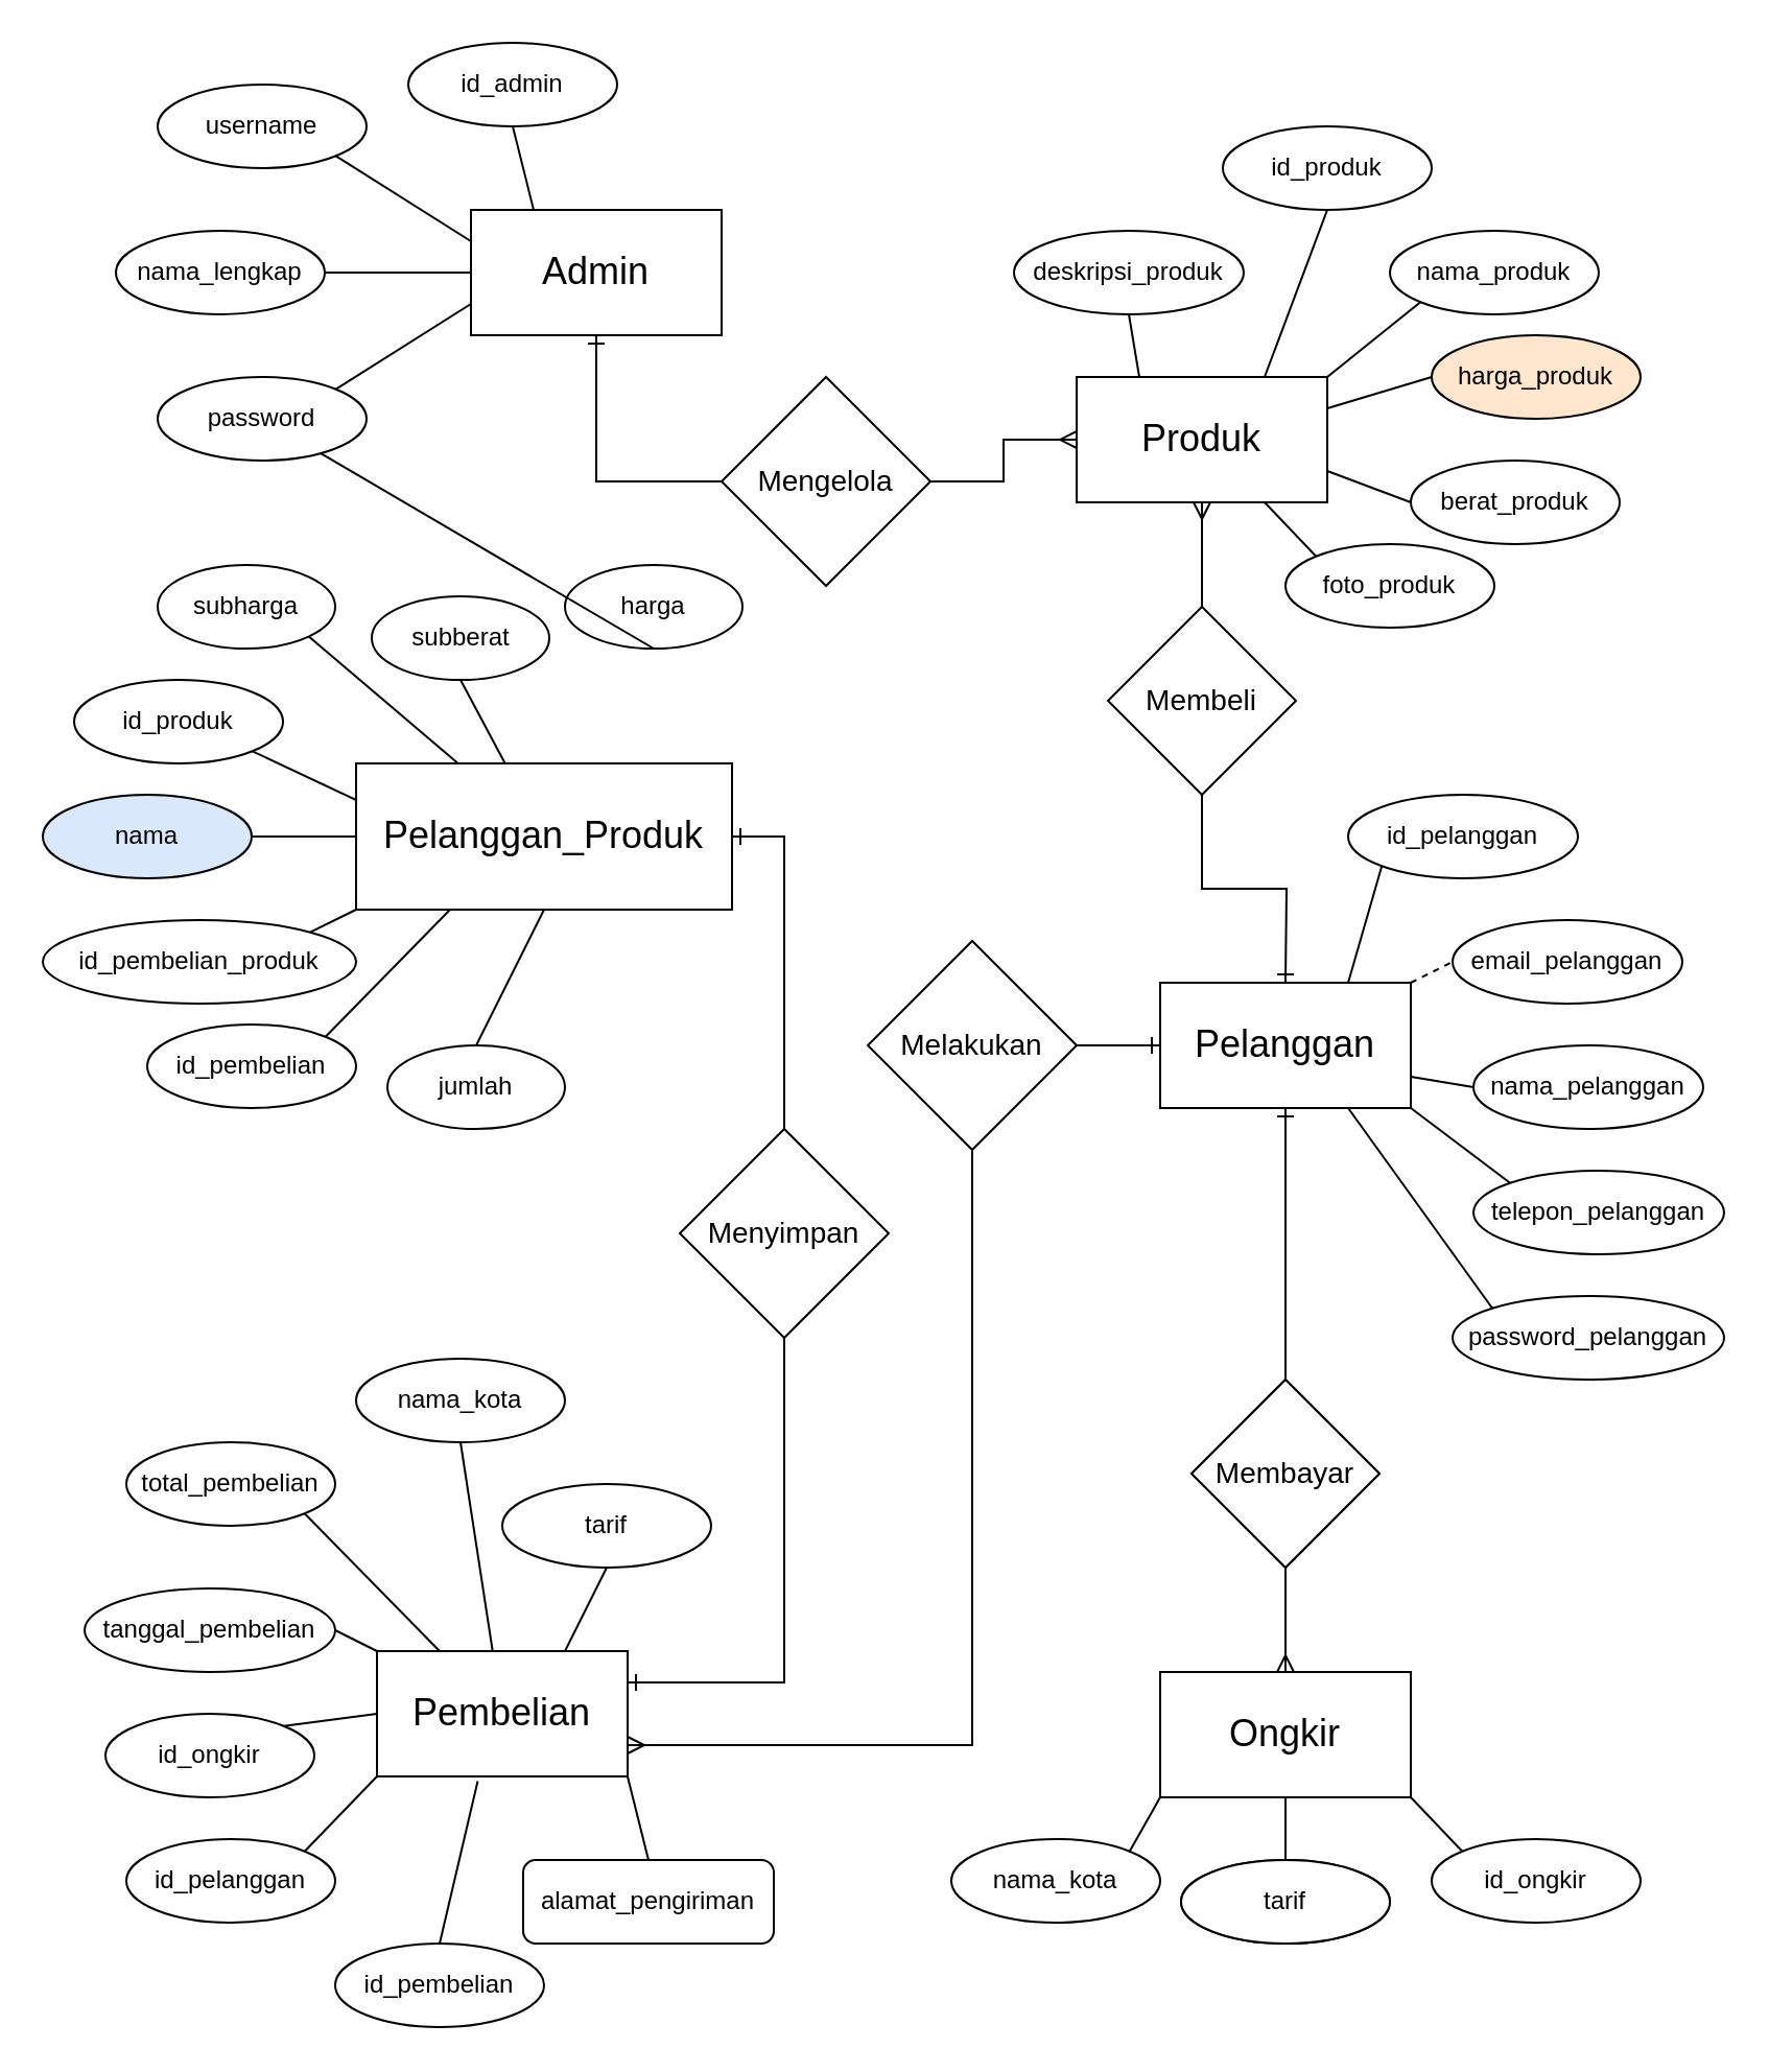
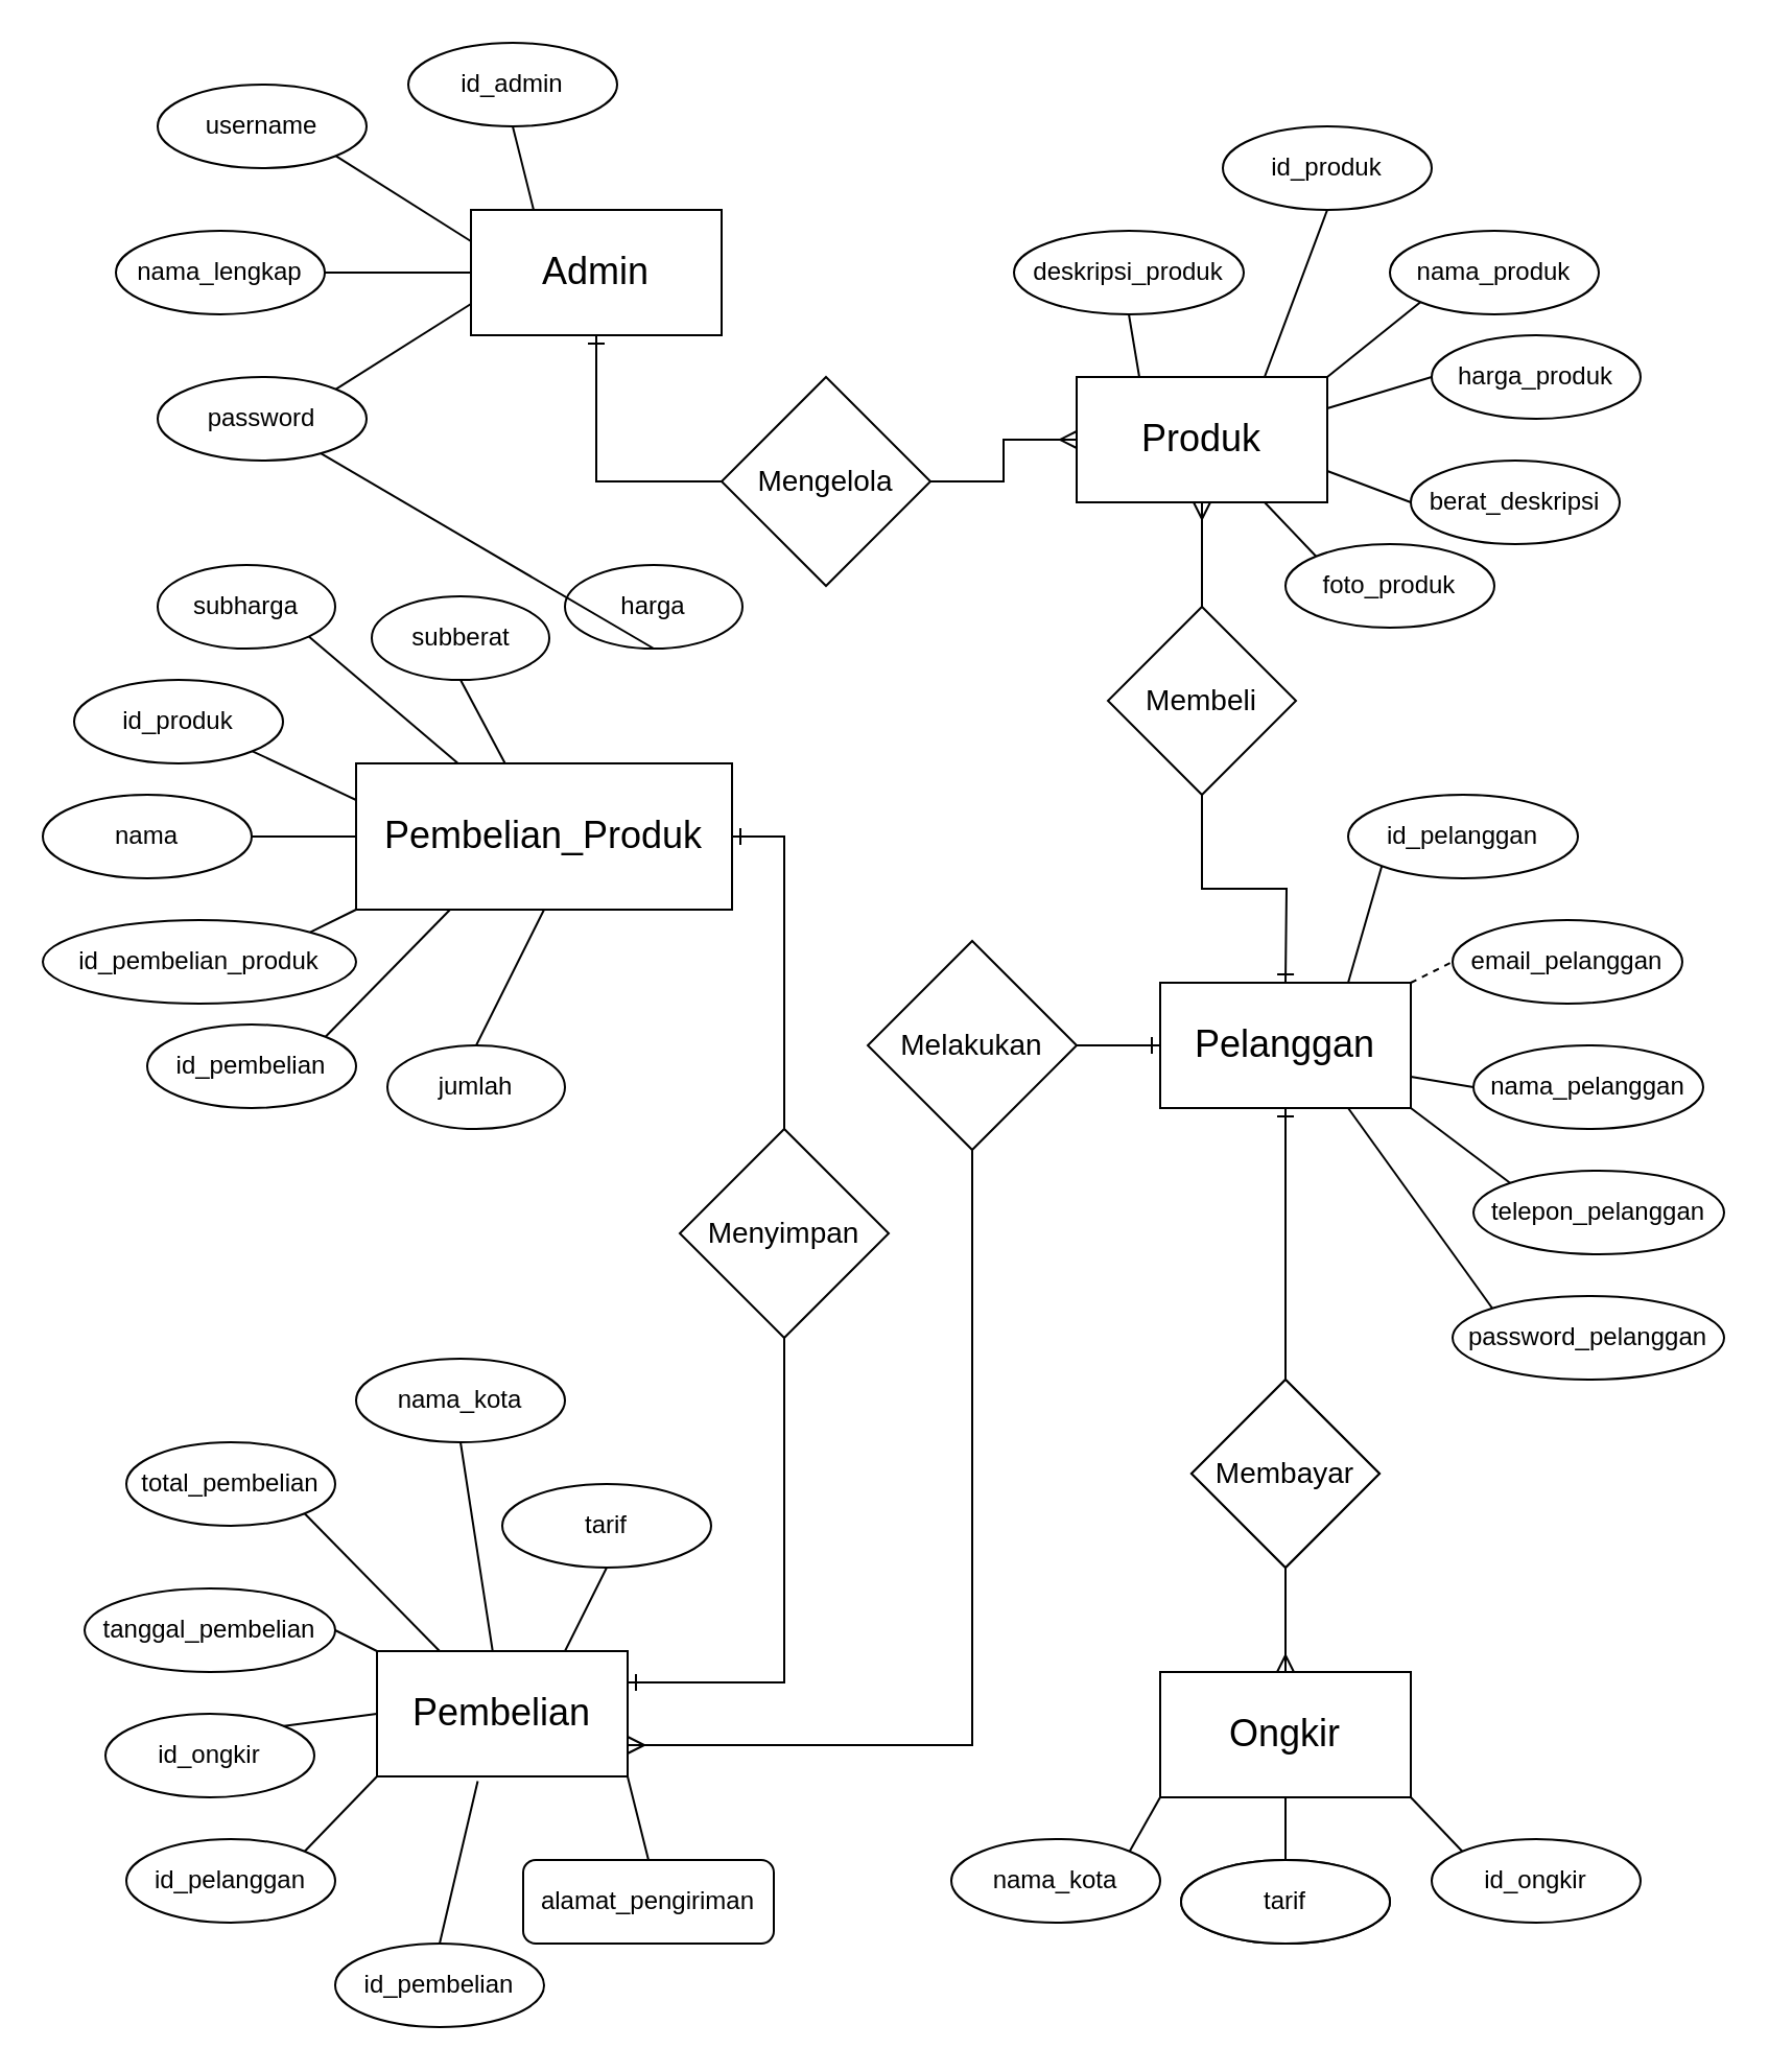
- <mxCell id="21" value="harga_produk" style="ellipse;whiteSpace=wrap;html=1;fillColor=#ffe6cc;" vertex="1" parent="1"><mxGeometry x="685" y="160" width="100" height="40" as="geometry" /></mxCell>
+ <mxCell id="21" value="harga_produk" style="ellipse;whiteSpace=wrap;html=1;" vertex="1" parent="1"><mxGeometry x="685" y="160" width="100" height="40" as="geometry" /></mxCell>
- <mxCell id="20" value="berat_produk" style="ellipse;whiteSpace=wrap;html=1;" vertex="1" parent="1"><mxGeometry x="675" y="220" width="100" height="40" as="geometry" /></mxCell>
+ <mxCell id="20" value="berat_deskripsi" style="ellipse;whiteSpace=wrap;html=1;" vertex="1" parent="1"><mxGeometry x="675" y="220" width="100" height="40" as="geometry" /></mxCell>
- <mxCell id="80" value="nama" style="ellipse;whiteSpace=wrap;html=1;fillColor=#dae8fc;" vertex="1" parent="1"><mxGeometry x="20" y="380" width="100" height="40" as="geometry" /></mxCell>
+ <mxCell id="80" value="nama" style="ellipse;whiteSpace=wrap;html=1;" vertex="1" parent="1"><mxGeometry x="20" y="380" width="100" height="40" as="geometry" /></mxCell>
- <mxCell id="74" value="&lt;font style=&quot;font-size: 18px&quot;&gt;Pelanggan_Produk&lt;/font&gt;" style="rounded=0;whiteSpace=wrap;html=1;" vertex="1" parent="1"><mxGeometry x="170" y="365" width="180" height="70" as="geometry" /></mxCell>
+ <mxCell id="74" value="&lt;font style=&quot;font-size: 18px&quot;&gt;Pembelian_Produk&lt;/font&gt;" style="rounded=0;whiteSpace=wrap;html=1;" vertex="1" parent="1"><mxGeometry x="170" y="365" width="180" height="70" as="geometry" /></mxCell>
